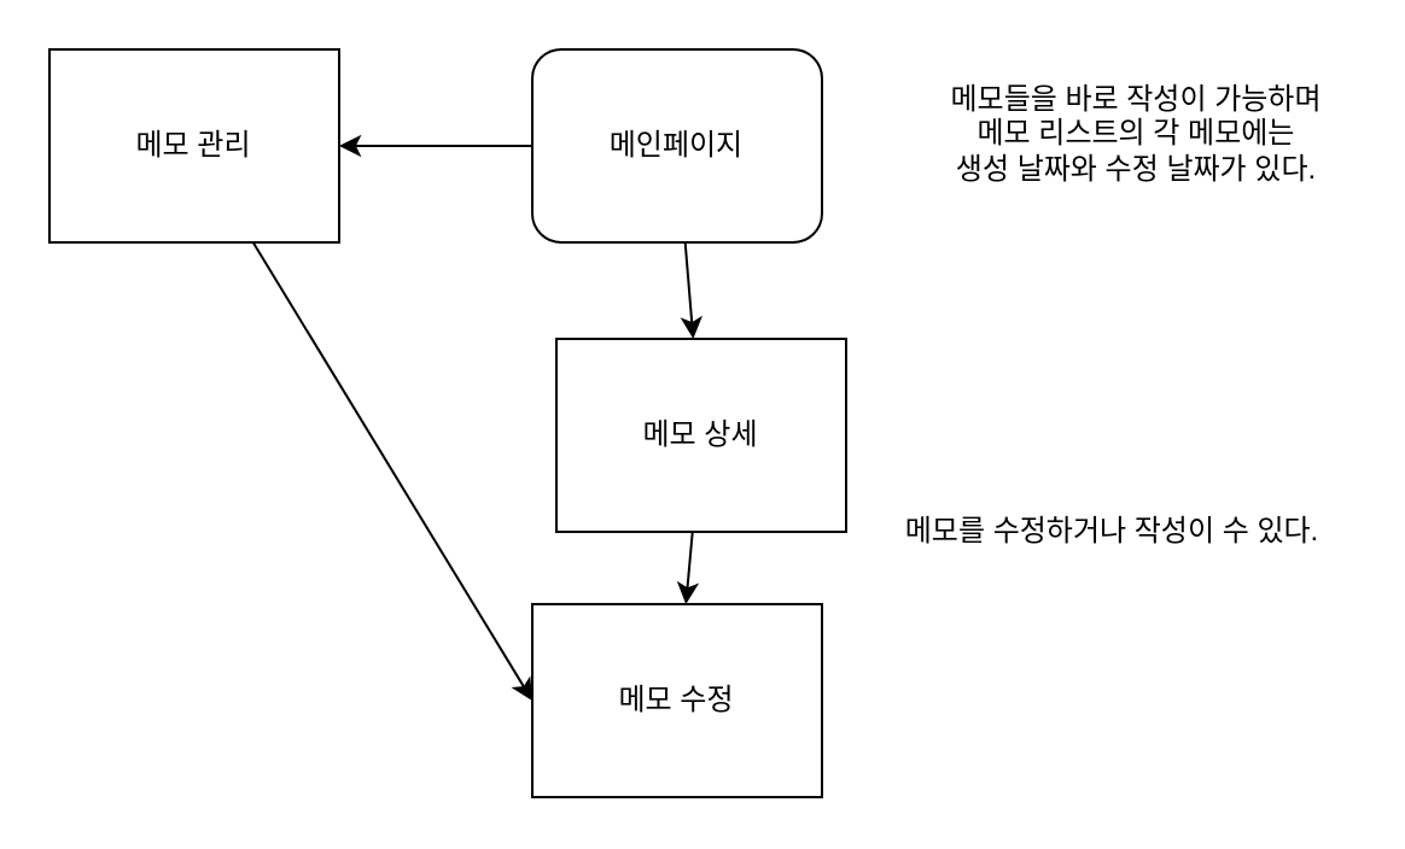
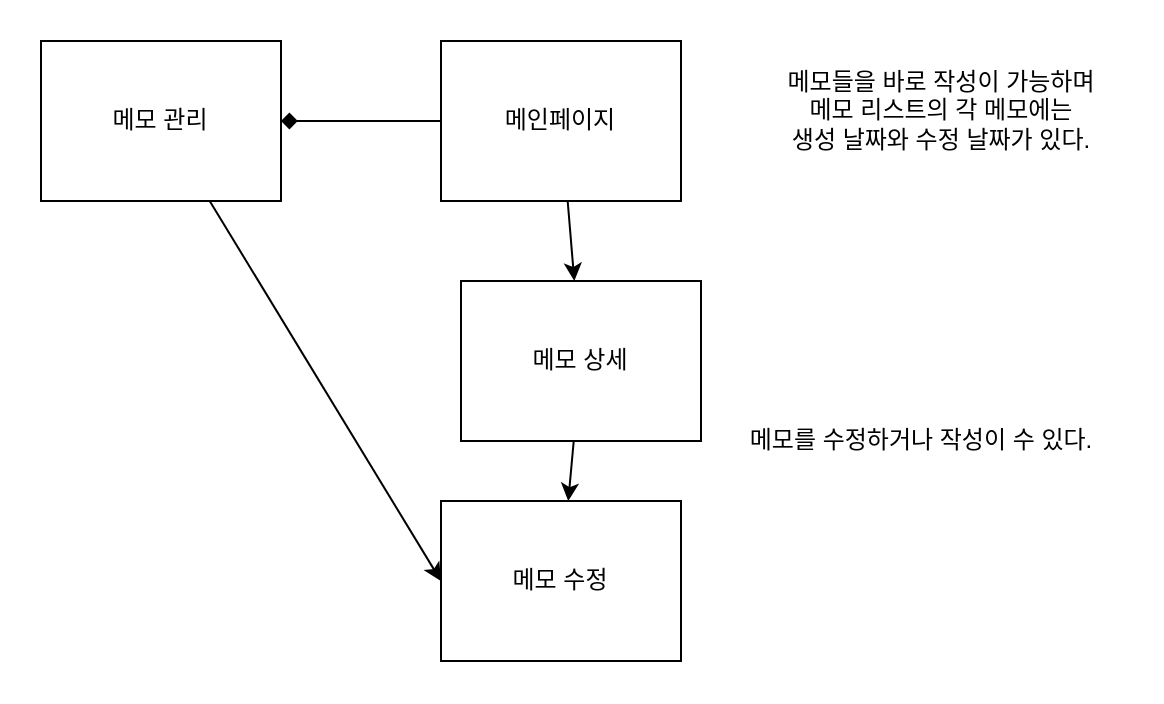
- <mxCell id="3" value="" style="edgeStyle=none;html=1;" parent="1" source="4" target="10" edge="1"><mxGeometry relative="1" as="geometry" /></mxCell>
+ <mxCell id="3" value="" style="edgeStyle=none;html=1;endArrow=diamond;" parent="1" source="4" target="10" edge="1"><mxGeometry relative="1" as="geometry" /></mxCell>
- <mxCell id="4" value="메인페이지" style="whiteSpace=wrap;html=1;rounded=1;" parent="1" vertex="1"><mxGeometry x="220" y="20" width="120" height="80" as="geometry" /></mxCell>
+ <mxCell id="4" value="메인페이지" style="rounded=0;whiteSpace=wrap;html=1;" parent="1" vertex="1"><mxGeometry x="220" y="20" width="120" height="80" as="geometry" /></mxCell>
